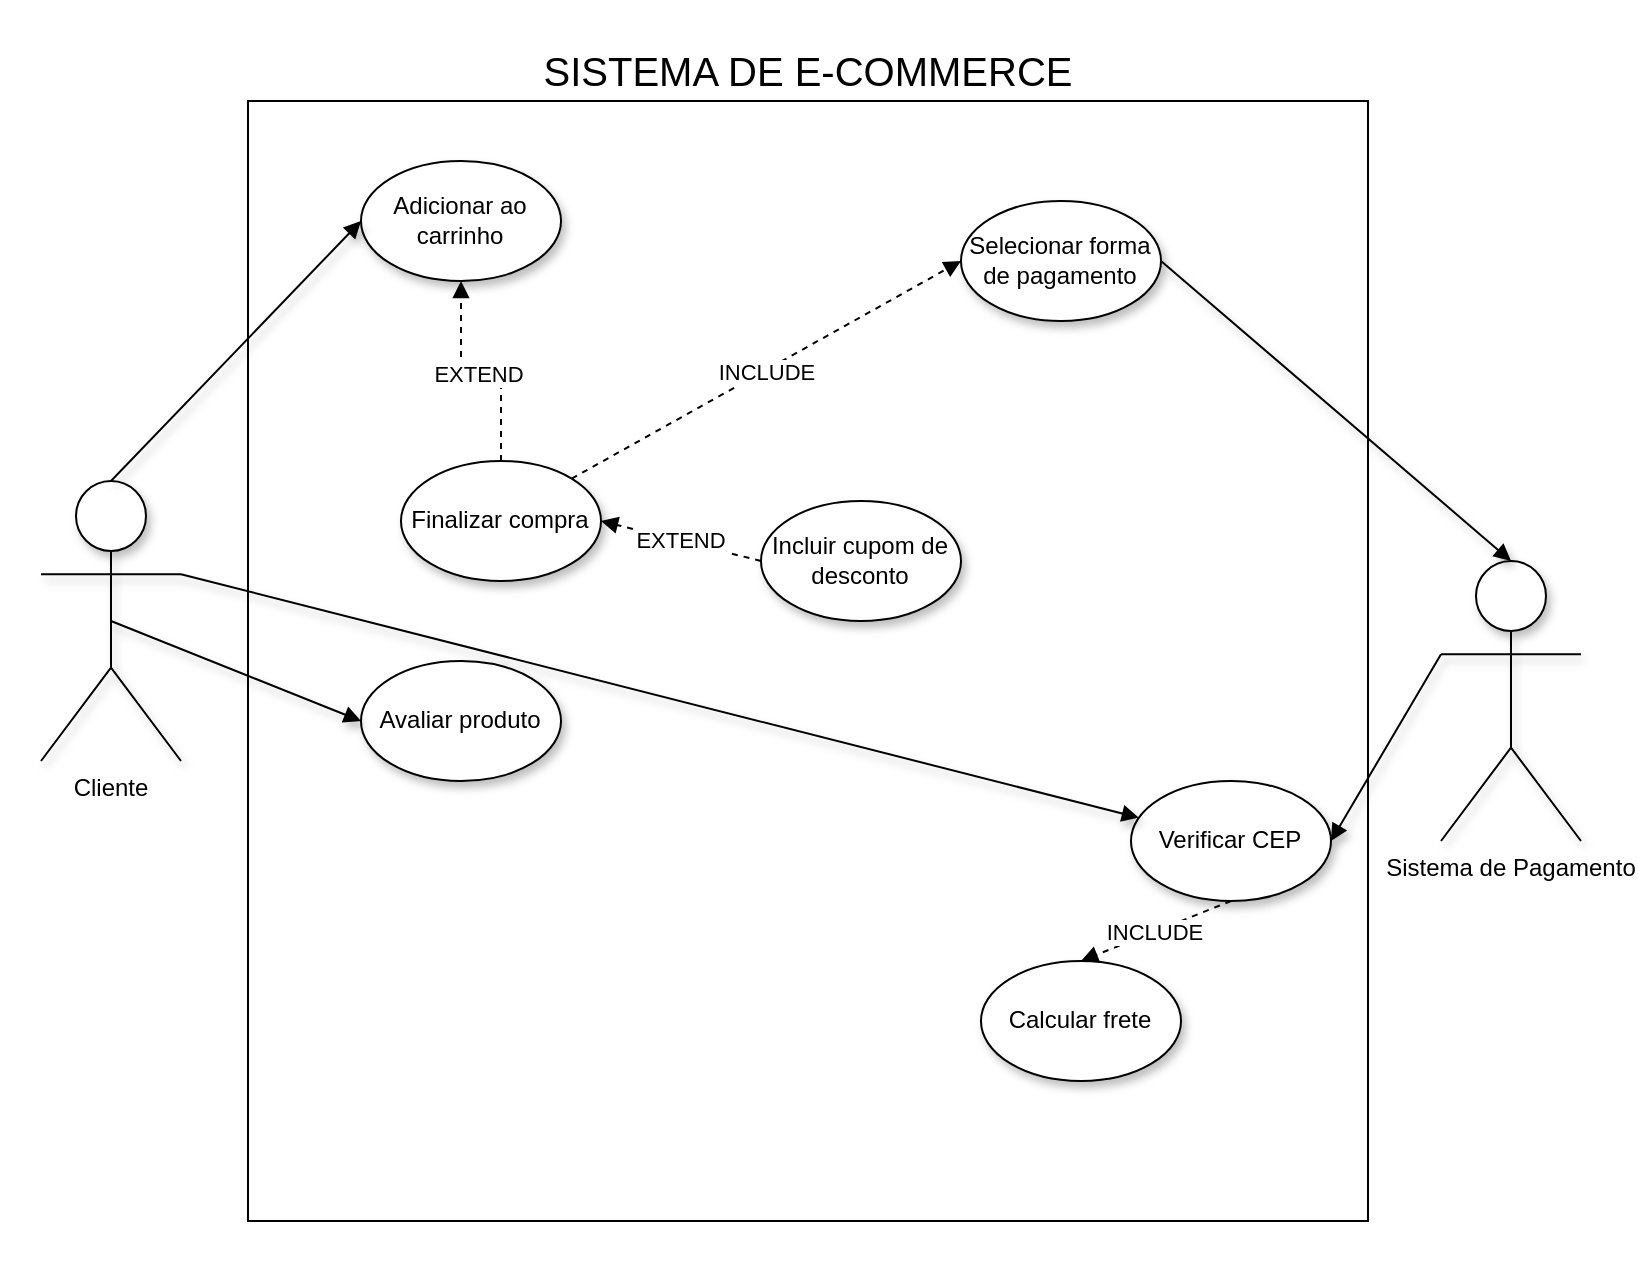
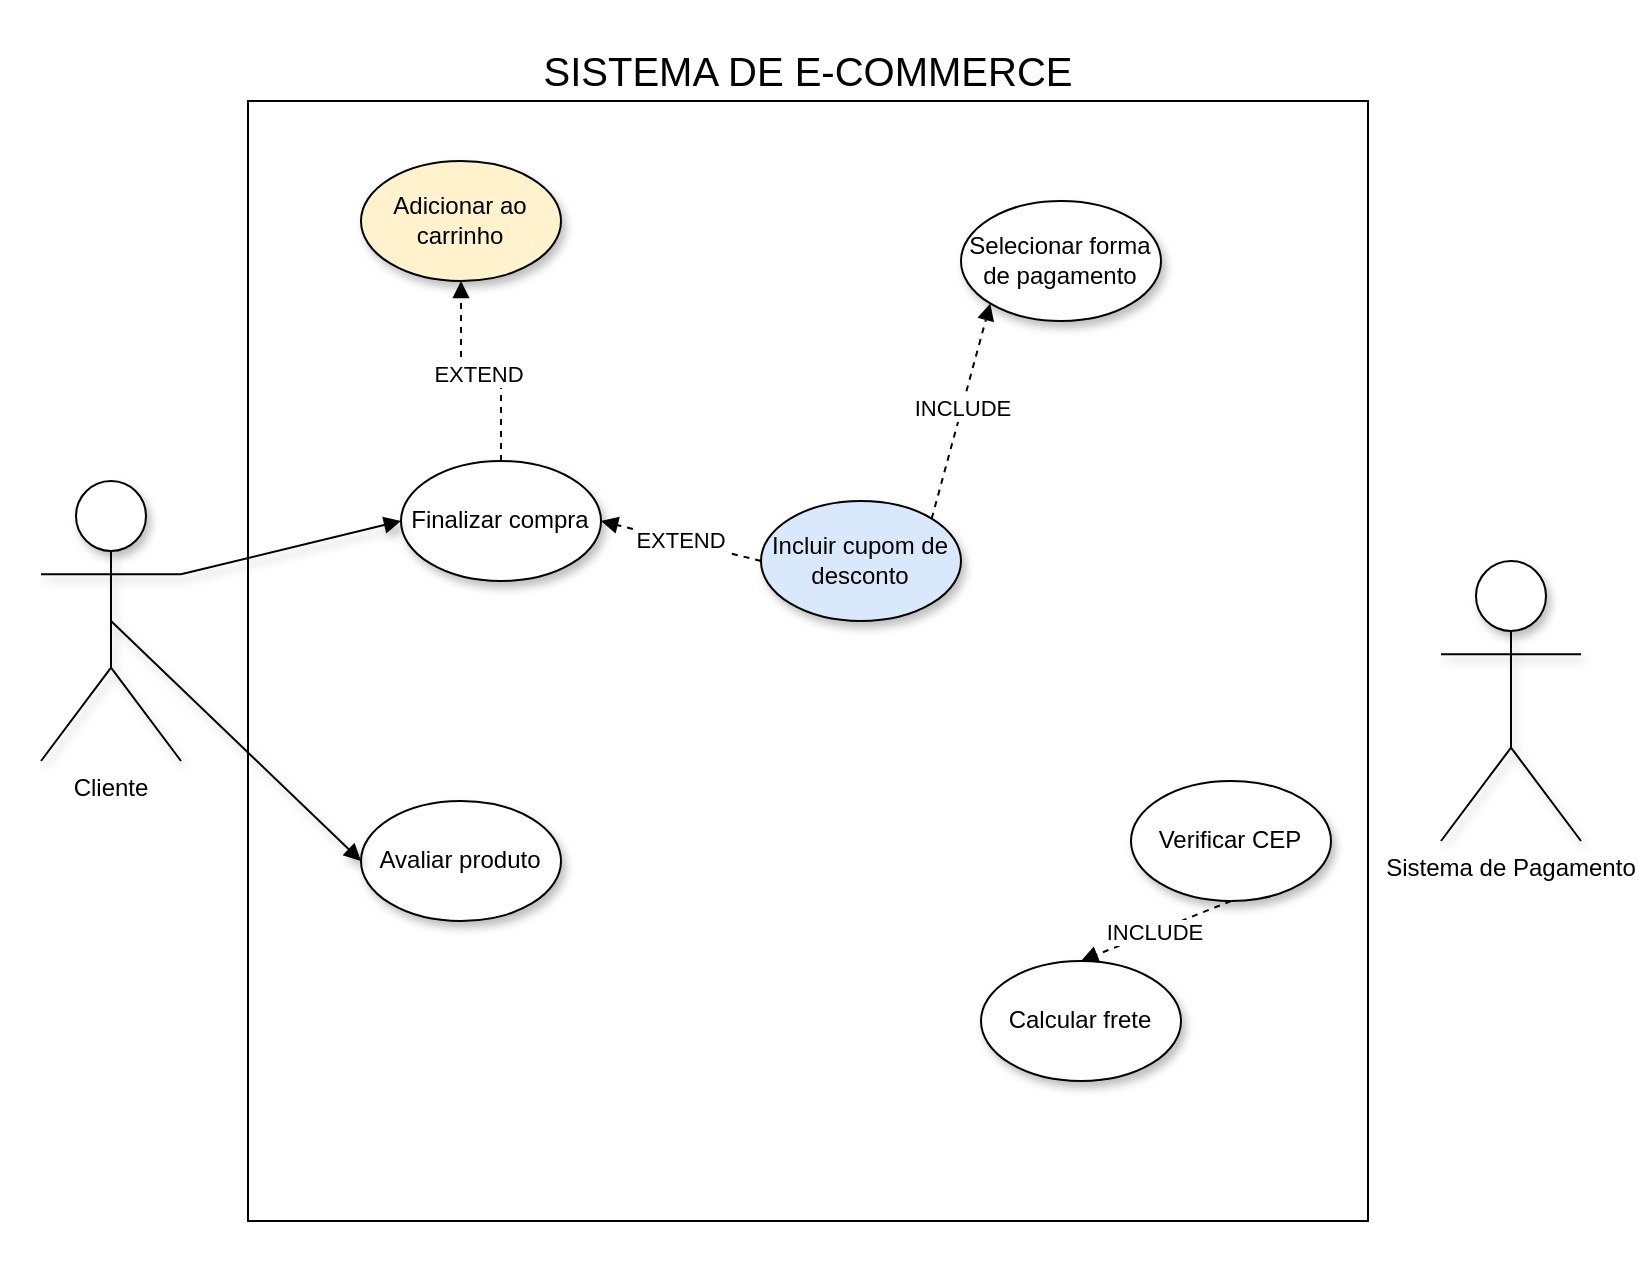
- <mxCell id="11" value="Adicionar ao carrinho" style="ellipse;whiteSpace=wrap;html=1;shadow=1;" parent="1" vertex="1"><mxGeometry x="180" y="80" width="100" height="60" as="geometry" /></mxCell>
+ <mxCell id="11" value="Adicionar ao carrinho" style="ellipse;whiteSpace=wrap;html=1;shadow=1;fillColor=#fff2cc;" parent="1" vertex="1"><mxGeometry x="180" y="80" width="100" height="60" as="geometry" /></mxCell>
- <mxCell id="16" value="" style="endArrow=block;html=1;rounded=0;exitX=1;exitY=0;exitDx=0;exitDy=0;entryX=0;entryY=0.5;entryDx=0;entryDy=0;endFill=1;dashed=1;" parent="1" source="8" target="9" edge="1"><mxGeometry width="50" height="50" relative="1" as="geometry"><mxPoint x="250" y="270" as="sourcePoint" /><mxPoint x="480" y="120" as="targetPoint" /><Array as="points" /></mxGeometry></mxCell>
- <mxCell id="17" value="INCLUDE" style="edgeLabel;html=1;align=center;verticalAlign=middle;resizable=0;points=[];" parent="16" vertex="1" connectable="0"><mxGeometry x="-0.008" y="-1" relative="1" as="geometry"><mxPoint as="offset" /></mxGeometry></mxCell>
- <mxCell id="12" value="" style="endArrow=block;html=1;rounded=0;entryX=0;entryY=0.5;entryDx=0;entryDy=0;shadow=1;endFill=1;exitX=0.5;exitY=0;exitDx=0;exitDy=0;exitPerimeter=0;" parent="1" source="2" target="11" edge="1"><mxGeometry width="50" height="50" relative="1" as="geometry"><mxPoint x="70" y="230" as="sourcePoint" /><mxPoint x="430" y="330" as="targetPoint" /></mxGeometry></mxCell>
- <mxCell id="10" value="" style="endArrow=block;html=1;rounded=0;exitX=1;exitY=0.5;exitDx=0;exitDy=0;endFill=1;shadow=1;entryX=0.5;entryY=0;entryDx=0;entryDy=0;entryPerimeter=0;" parent="1" source="9" target="4" edge="1"><mxGeometry width="50" height="50" relative="1" as="geometry"><mxPoint x="380" y="290" as="sourcePoint" /><mxPoint x="430" y="240" as="targetPoint" /></mxGeometry></mxCell>
+ <mxCell id="25" value="" style="endArrow=block;html=1;rounded=0;exitX=1;exitY=0;exitDx=0;exitDy=0;endFill=1;dashed=1;entryX=0;entryY=1;entryDx=0;entryDy=0;" parent="1" source="22" target="9" edge="1"><mxGeometry width="50" height="50" relative="1" as="geometry"><mxPoint x="285" y="161" as="sourcePoint" /><mxPoint x="365" y="239" as="targetPoint" /></mxGeometry></mxCell>
+ <mxCell id="26" value="INCLUDE" style="edgeLabel;html=1;align=center;verticalAlign=middle;resizable=0;points=[];" parent="25" vertex="1" connectable="0"><mxGeometry x="0.025" relative="1" as="geometry"><mxPoint as="offset" /></mxGeometry></mxCell>
- <mxCell id="22" value="Incluir cupom de desconto" style="ellipse;whiteSpace=wrap;html=1;shadow=1;" parent="1" vertex="1"><mxGeometry x="380" y="250" width="100" height="60" as="geometry" /></mxCell>
+ <mxCell id="22" value="Incluir cupom de desconto" style="ellipse;whiteSpace=wrap;html=1;shadow=1;fillColor=#dae8fc;" parent="1" vertex="1"><mxGeometry x="380" y="250" width="100" height="60" as="geometry" /></mxCell>
- <mxCell id="27" value="" style="endArrow=block;html=1;rounded=0;shadow=1;endFill=1;exitX=1;exitY=0.333;exitDx=0;exitDy=0;exitPerimeter=0;" parent="1" source="2" target="15" edge="1"><mxGeometry width="50" height="50" relative="1" as="geometry"><mxPoint x="210" y="280" as="sourcePoint" /><mxPoint x="240" y="170" as="targetPoint" /></mxGeometry></mxCell>
+ <mxCell id="27" value="" style="endArrow=block;html=1;rounded=0;shadow=1;endFill=1;entryX=0;entryY=0.5;entryDx=0;entryDy=0;exitX=1;exitY=0.333;exitDx=0;exitDy=0;exitPerimeter=0;" parent="1" source="2" target="8" edge="1"><mxGeometry width="50" height="50" relative="1" as="geometry"><mxPoint x="210" y="280" as="sourcePoint" /><mxPoint x="240" y="170" as="targetPoint" /></mxGeometry></mxCell>
- <mxCell id="20" value="Avaliar produto" style="ellipse;whiteSpace=wrap;html=1;shadow=1;" parent="1" vertex="1"><mxGeometry x="180" y="330" width="100" height="60" as="geometry" /></mxCell>
+ <mxCell id="20" value="Avaliar produto" style="ellipse;whiteSpace=wrap;html=1;shadow=1;" parent="1" vertex="1"><mxGeometry x="180" y="400" width="100" height="60" as="geometry" /></mxCell>
- <mxCell id="14" value="" style="endArrow=block;html=1;rounded=0;exitX=0;exitY=0.333;exitDx=0;exitDy=0;exitPerimeter=0;entryX=1;entryY=0.5;entryDx=0;entryDy=0;shadow=1;endFill=1;" parent="1" source="4" target="15" edge="1"><mxGeometry width="50" height="50" relative="1" as="geometry"><mxPoint x="656" y="258.337" as="sourcePoint" /><mxPoint x="390" y="281.67" as="targetPoint" /></mxGeometry></mxCell>
